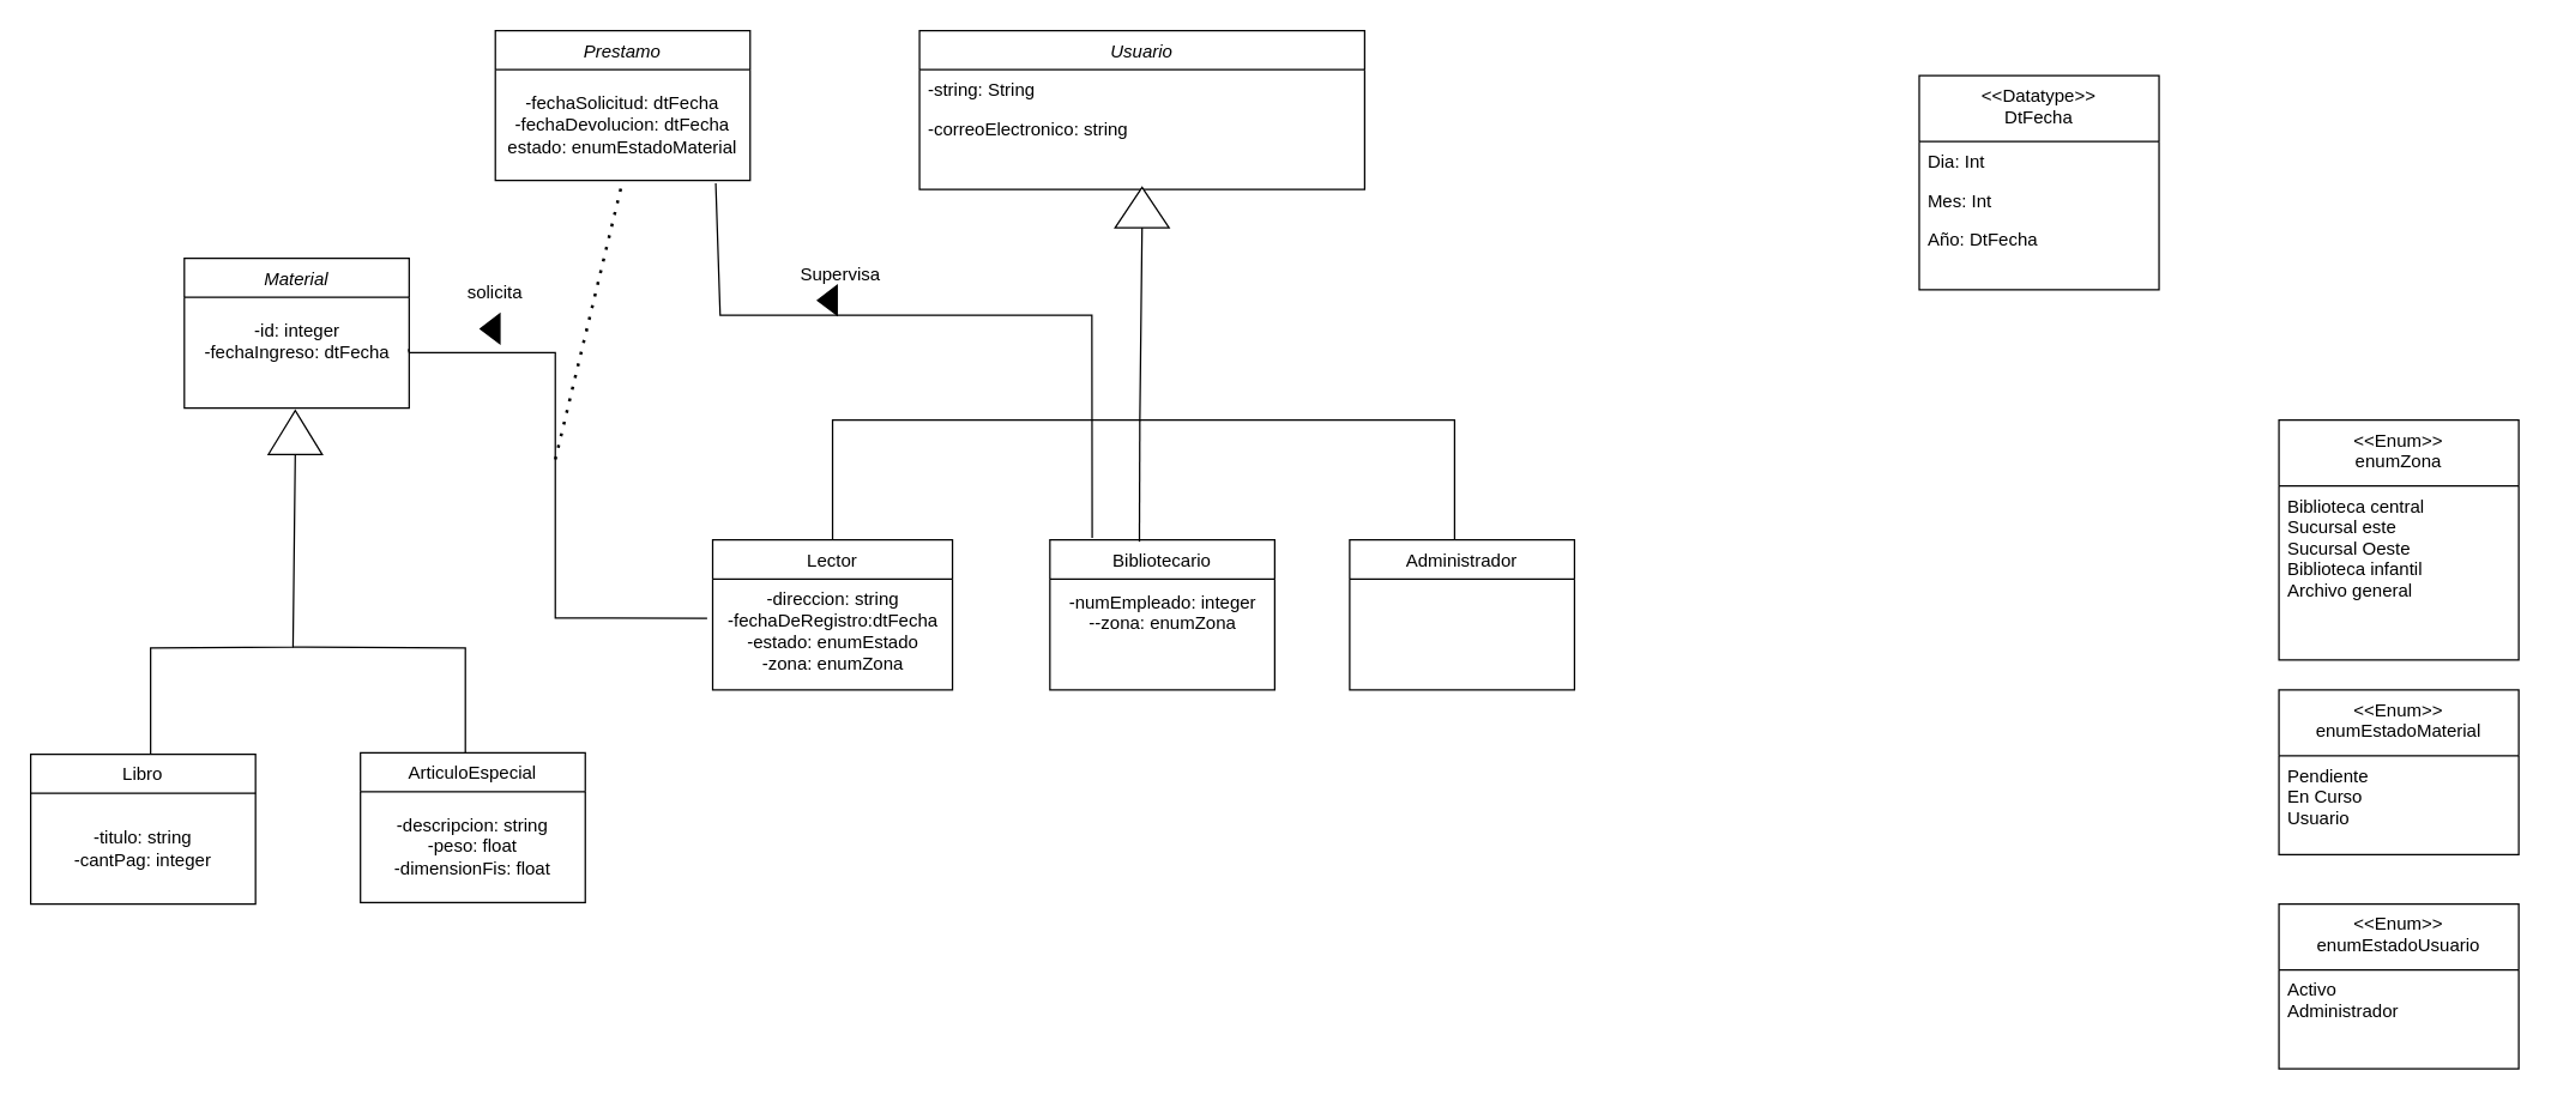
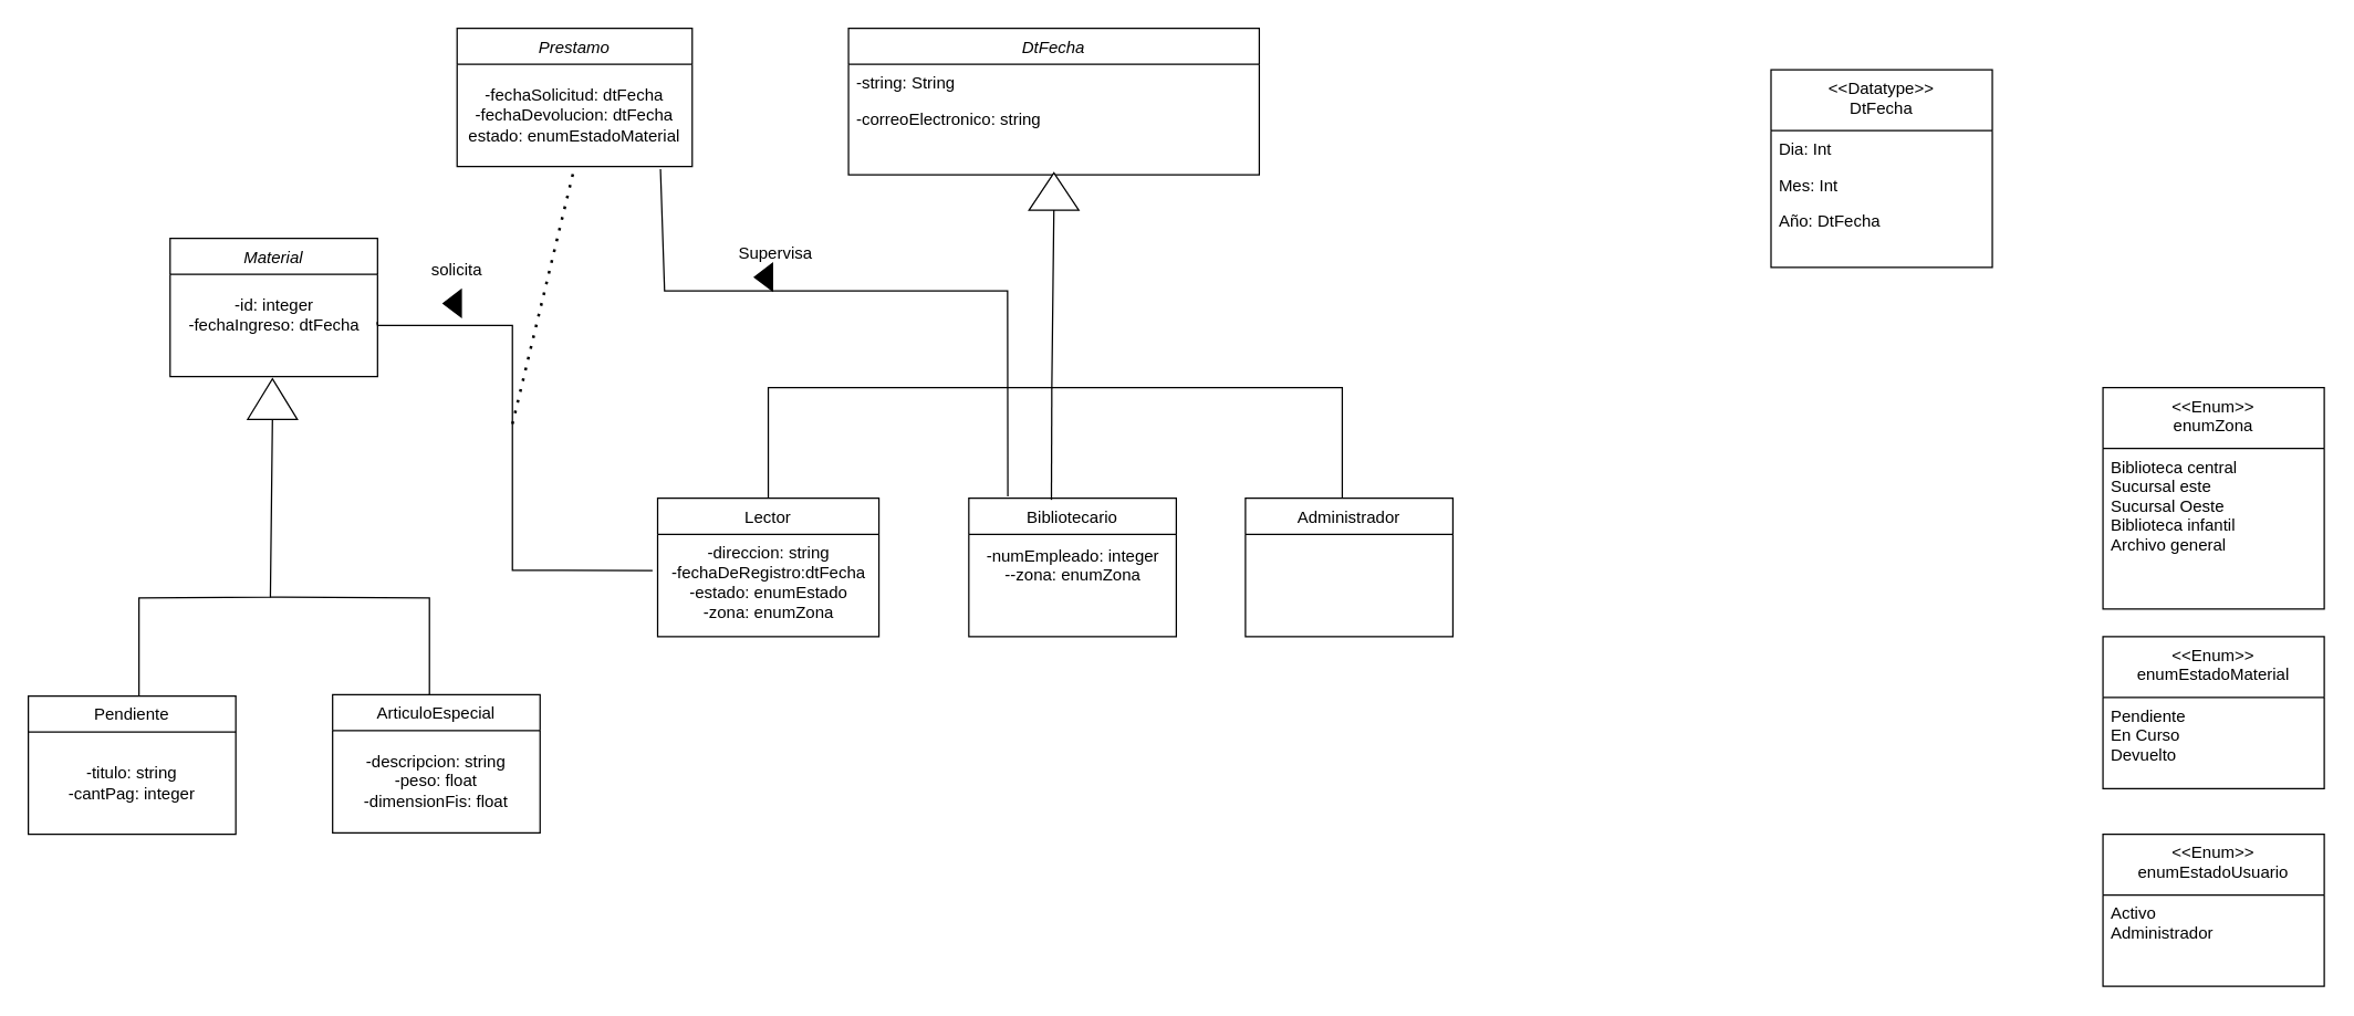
- <mxCell id="2" value="Usuario" style="swimlane;fontStyle=2;align=center;verticalAlign=top;childLayout=stackLayout;horizontal=1;startSize=26;horizontalStack=0;resizeParent=1;resizeLast=0;collapsible=1;marginBottom=0;rounded=0;shadow=0;strokeWidth=1;" vertex="1" parent="1"><mxGeometry x="613" y="20" width="297" height="106" as="geometry"><mxRectangle x="230" y="140" width="160" height="26" as="alternateBounds" /></mxGeometry></mxCell>
+ <mxCell id="2" value="DtFecha" style="swimlane;fontStyle=2;align=center;verticalAlign=top;childLayout=stackLayout;horizontal=1;startSize=26;horizontalStack=0;resizeParent=1;resizeLast=0;collapsible=1;marginBottom=0;rounded=0;shadow=0;strokeWidth=1;" vertex="1" parent="1"><mxGeometry x="613" y="20" width="297" height="106" as="geometry"><mxRectangle x="230" y="140" width="160" height="26" as="alternateBounds" /></mxGeometry></mxCell>
- <mxCell id="25" value="Libro" style="swimlane;fontStyle=0;align=center;verticalAlign=top;childLayout=stackLayout;horizontal=1;startSize=26;horizontalStack=0;resizeParent=1;resizeLast=0;collapsible=1;marginBottom=0;rounded=0;shadow=0;strokeWidth=1;" vertex="1" parent="1"><mxGeometry x="20" y="503" width="150" height="100" as="geometry"><mxRectangle x="230" y="140" width="160" height="26" as="alternateBounds" /></mxGeometry></mxCell>
+ <mxCell id="25" value="Pendiente" style="swimlane;fontStyle=0;align=center;verticalAlign=top;childLayout=stackLayout;horizontal=1;startSize=26;horizontalStack=0;resizeParent=1;resizeLast=0;collapsible=1;marginBottom=0;rounded=0;shadow=0;strokeWidth=1;" vertex="1" parent="1"><mxGeometry x="20" y="503" width="150" height="100" as="geometry"><mxRectangle x="230" y="140" width="160" height="26" as="alternateBounds" /></mxGeometry></mxCell>
- <mxCell id="32" value="Pendiente&#10;En Curso&#10;Usuario" style="text;align=left;verticalAlign=top;spacingLeft=4;spacingRight=4;overflow=hidden;rotatable=0;points=[[0,0.5],[1,0.5]];portConstraint=eastwest;rounded=0;shadow=0;html=0;" vertex="1" parent="31"><mxGeometry y="44" width="160" height="56" as="geometry" /></mxCell>
+ <mxCell id="32" value="Pendiente&#10;En Curso&#10;Devuelto" style="text;align=left;verticalAlign=top;spacingLeft=4;spacingRight=4;overflow=hidden;rotatable=0;points=[[0,0.5],[1,0.5]];portConstraint=eastwest;rounded=0;shadow=0;html=0;" vertex="1" parent="31"><mxGeometry y="44" width="160" height="56" as="geometry" /></mxCell>
